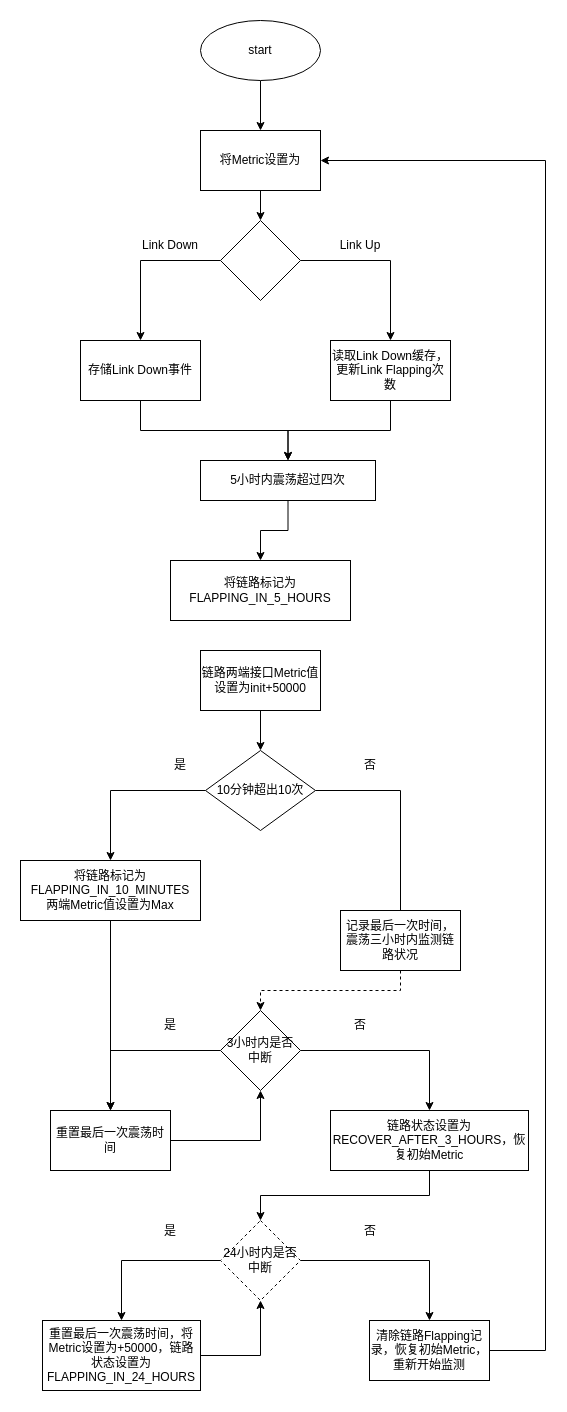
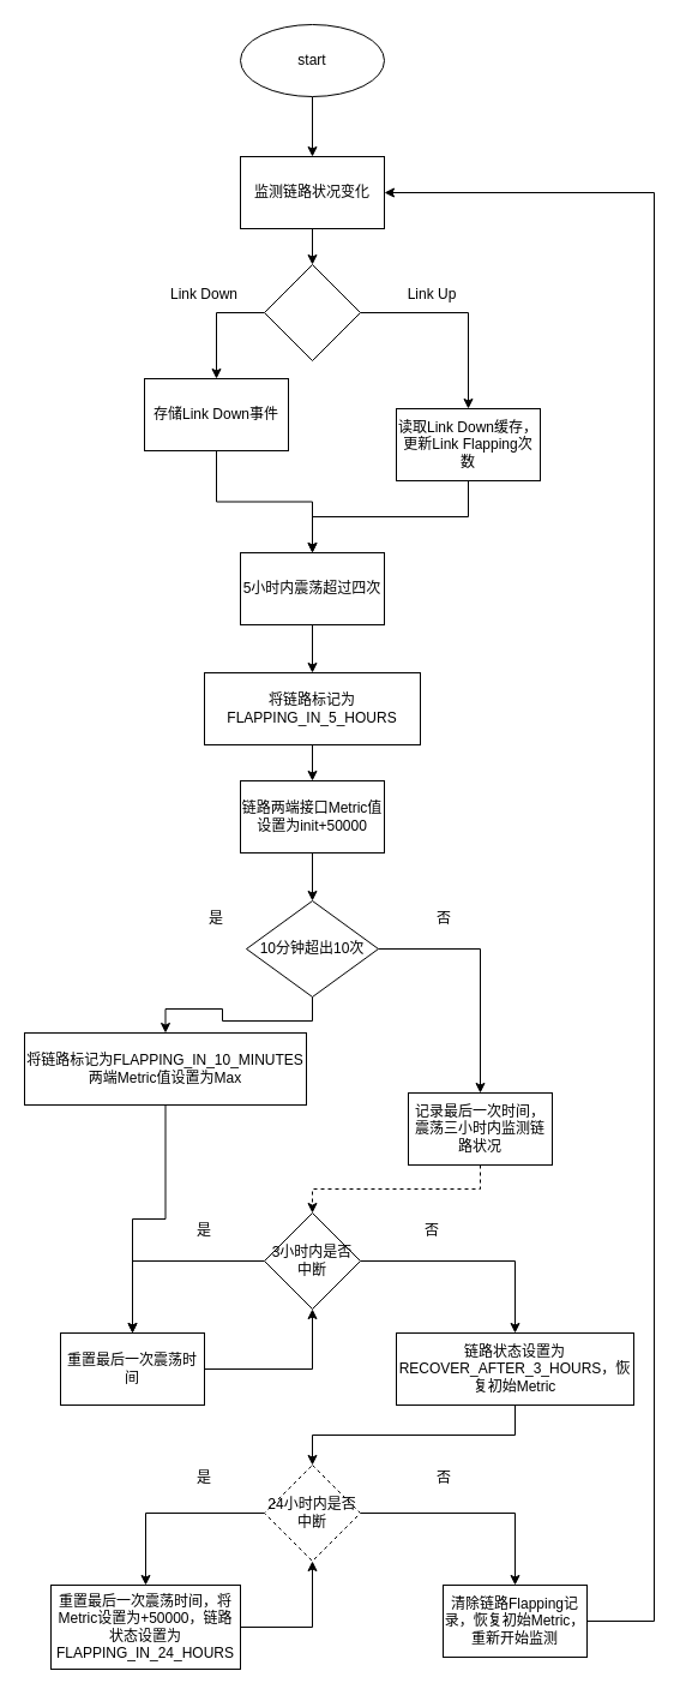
- <mxCell id="5" value="将Metric设置为" style="rounded=0;whiteSpace=wrap;html=1;" vertex="1" parent="1"><mxGeometry x="200" y="130" width="120" height="60" as="geometry" /></mxCell>
+ <mxCell id="5" value="监测链路状况变化" style="rounded=0;whiteSpace=wrap;html=1;" vertex="1" parent="1"><mxGeometry x="200" y="130" width="120" height="60" as="geometry" /></mxCell>
- <mxCell id="10" value="存储Link Down事件" style="rounded=0;whiteSpace=wrap;html=1;" vertex="1" parent="1"><mxGeometry x="80" y="340" width="120" height="60" as="geometry" /></mxCell>
+ <mxCell id="10" value="存储Link Down事件" style="rounded=0;whiteSpace=wrap;html=1;" vertex="1" parent="1"><mxGeometry x="120" y="315" width="120" height="60" as="geometry" /></mxCell>
- <mxCell id="16" value="5小时内震荡超过四次" style="rounded=0;whiteSpace=wrap;html=1;" vertex="1" parent="1"><mxGeometry x="200" y="460" width="175" height="40" as="geometry" /></mxCell>
+ <mxCell id="16" value="5小时内震荡超过四次" style="rounded=0;whiteSpace=wrap;html=1;" vertex="1" parent="1"><mxGeometry x="200" y="460" width="120" height="60" as="geometry" /></mxCell>
+ <mxCell id="17" value="" style="edgeStyle=orthogonalEdgeStyle;rounded=0;orthogonalLoop=1;jettySize=auto;html=1;" edge="1" parent="1" source="18" target="20"><mxGeometry relative="1" as="geometry" /></mxCell>
- <mxCell id="25" value="将链路标记为FLAPPING_IN_10_MINUTES&lt;br&gt;两端Metric值设置为Max" style="whiteSpace=wrap;html=1;rounded=0;" vertex="1" parent="1"><mxGeometry x="20" y="860" width="180" height="60" as="geometry" /></mxCell>
+ <mxCell id="25" value="将链路标记为FLAPPING_IN_10_MINUTES&lt;br&gt;两端Metric值设置为Max" style="whiteSpace=wrap;html=1;rounded=0;" vertex="1" parent="1"><mxGeometry x="20" y="860" width="235" height="60" as="geometry" /></mxCell>
- <mxCell id="22" style="edgeStyle=orthogonalEdgeStyle;rounded=0;orthogonalLoop=1;jettySize=auto;html=1;exitX=1;exitY=0.5;exitDx=0;exitDy=0;endArrow=none;" edge="1" parent="1" source="23" target="28"><mxGeometry relative="1" as="geometry" /></mxCell>
+ <mxCell id="22" style="edgeStyle=orthogonalEdgeStyle;rounded=0;orthogonalLoop=1;jettySize=auto;html=1;exitX=1;exitY=0.5;exitDx=0;exitDy=0;" edge="1" parent="1" source="23" target="28"><mxGeometry relative="1" as="geometry" /></mxCell>
